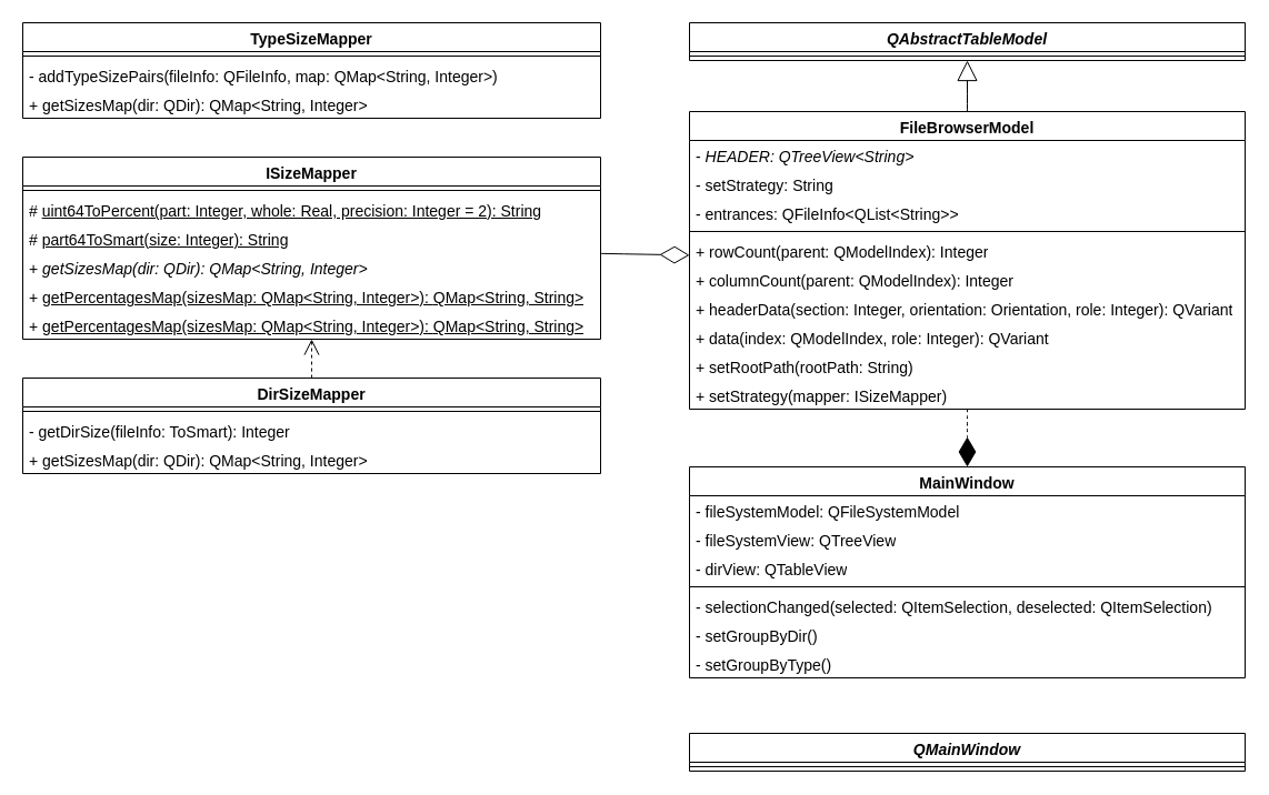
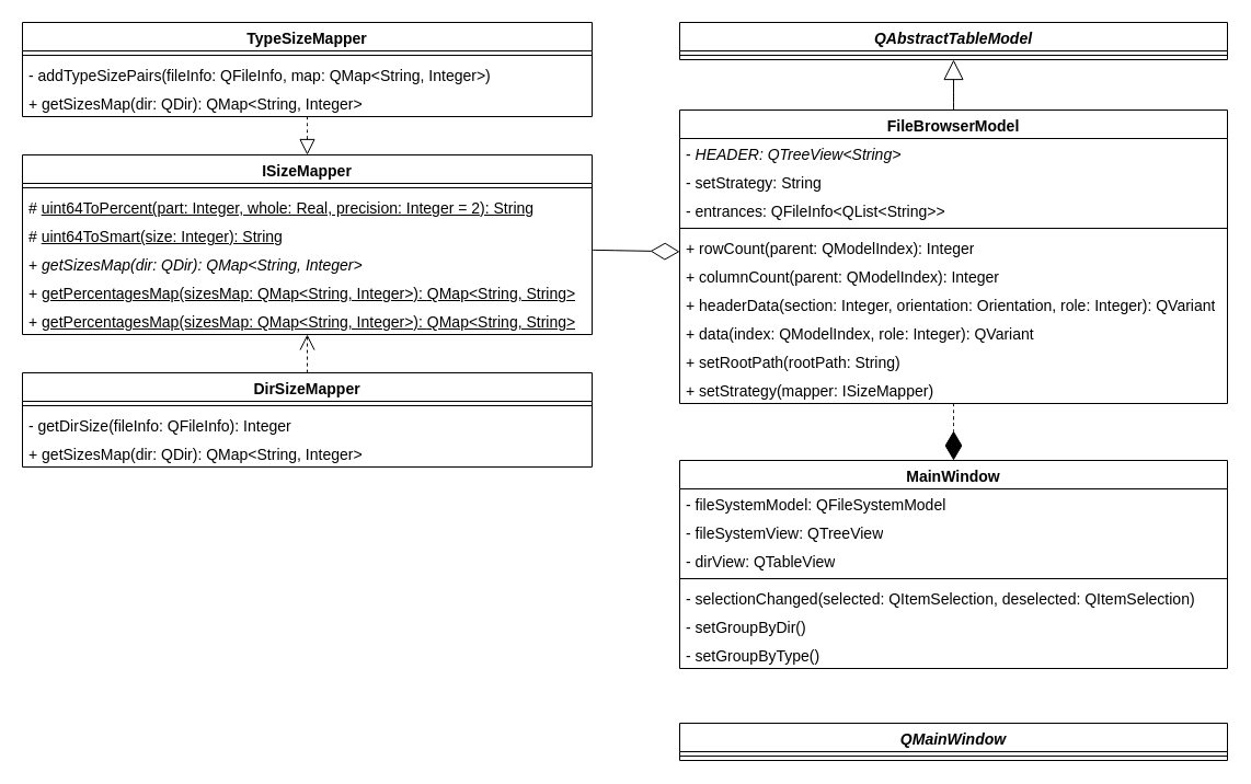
+ <mxCell id="18" value="" style="endArrow=block;dashed=1;endFill=0;endSize=12;html=1;rounded=0;fontSize=12;curved=1;" edge="1" parent="1" source="14" target="2"><mxGeometry width="160" relative="1" as="geometry"><mxPoint x="380" y="250" as="sourcePoint" /><mxPoint x="640" y="220" as="targetPoint" /></mxGeometry></mxCell>
- <mxCell id="5" value="&lt;font style=&quot;&quot;&gt;&lt;span style=&quot;font-size: 14px;&quot;&gt;#&amp;nbsp;&lt;/span&gt;&lt;u style=&quot;&quot;&gt;&lt;span style=&quot;font-size: 14px;&quot;&gt;part64ToSmart(size: Integer): String&lt;/span&gt;&lt;/u&gt;&lt;/font&gt;" style="text;strokeColor=none;fillColor=none;align=left;verticalAlign=top;spacingLeft=4;spacingRight=4;overflow=hidden;rotatable=0;points=[[0,0.5],[1,0.5]];portConstraint=eastwest;whiteSpace=wrap;html=1;" vertex="1" parent="2"><mxGeometry y="60" width="520" height="26" as="geometry" /></mxCell>
+ <mxCell id="5" value="&lt;font style=&quot;&quot;&gt;&lt;span style=&quot;font-size: 14px;&quot;&gt;#&amp;nbsp;&lt;/span&gt;&lt;u style=&quot;&quot;&gt;&lt;span style=&quot;font-size: 14px;&quot;&gt;uint64ToSmart(size: Integer): String&lt;/span&gt;&lt;/u&gt;&lt;/font&gt;" style="text;strokeColor=none;fillColor=none;align=left;verticalAlign=top;spacingLeft=4;spacingRight=4;overflow=hidden;rotatable=0;points=[[0,0.5],[1,0.5]];portConstraint=eastwest;whiteSpace=wrap;html=1;" vertex="1" parent="2"><mxGeometry y="60" width="520" height="26" as="geometry" /></mxCell>
- <mxCell id="11" value="&lt;font style=&quot;font-size: 14px;&quot;&gt;- getDirSize(fileInfo: ToSmart): Integer&lt;/font&gt;" style="text;strokeColor=none;fillColor=none;align=left;verticalAlign=top;spacingLeft=4;spacingRight=4;overflow=hidden;rotatable=0;points=[[0,0.5],[1,0.5]];portConstraint=eastwest;whiteSpace=wrap;html=1;" vertex="1" parent="9"><mxGeometry y="34" width="520" height="26" as="geometry" /></mxCell>
+ <mxCell id="11" value="&lt;font style=&quot;font-size: 14px;&quot;&gt;- getDirSize(fileInfo: QFileInfo): Integer&lt;/font&gt;" style="text;strokeColor=none;fillColor=none;align=left;verticalAlign=top;spacingLeft=4;spacingRight=4;overflow=hidden;rotatable=0;points=[[0,0.5],[1,0.5]];portConstraint=eastwest;whiteSpace=wrap;html=1;" vertex="1" parent="9"><mxGeometry y="34" width="520" height="26" as="geometry" /></mxCell>
